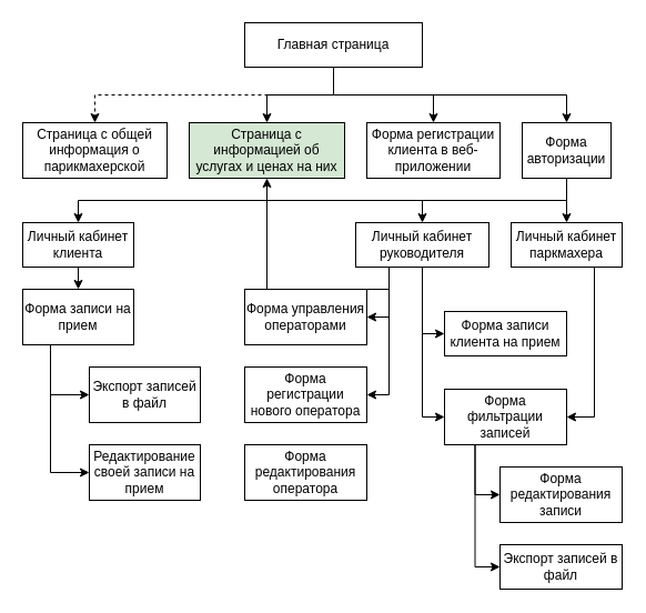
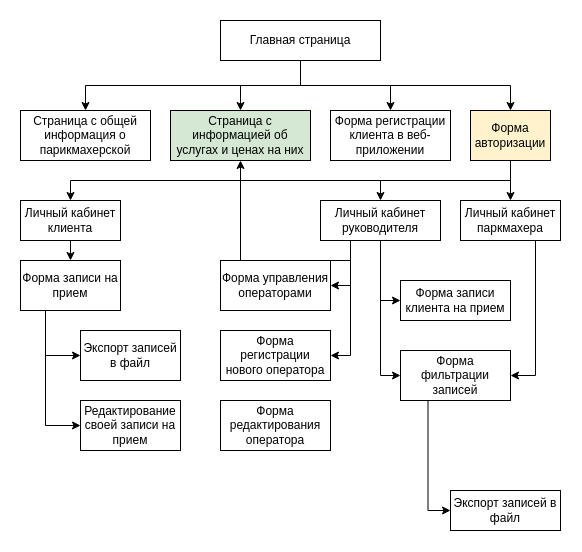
- <mxCell id="2" style="edgeStyle=orthogonalEdgeStyle;rounded=0;orthogonalLoop=1;jettySize=auto;html=1;exitX=0.5;exitY=1;exitDx=0;exitDy=0;dashed=1;" parent="1" source="6" target="7" edge="1"><mxGeometry relative="1" as="geometry" /></mxCell>
+ <mxCell id="2" style="edgeStyle=orthogonalEdgeStyle;rounded=0;orthogonalLoop=1;jettySize=auto;html=1;exitX=0.5;exitY=1;exitDx=0;exitDy=0;" parent="1" source="6" target="7" edge="1"><mxGeometry relative="1" as="geometry" /></mxCell>
- <mxCell id="13" value="Форма авторизации" style="rounded=0;whiteSpace=wrap;html=1;" parent="1" vertex="1"><mxGeometry x="470" y="110" width="80" height="50" as="geometry" /></mxCell>
+ <mxCell id="13" value="Форма авторизации" style="rounded=0;whiteSpace=wrap;html=1;fillColor=#fff2cc;" parent="1" vertex="1"><mxGeometry x="470" y="110" width="80" height="50" as="geometry" /></mxCell>
- <mxCell id="35" style="edgeStyle=orthogonalEdgeStyle;rounded=0;orthogonalLoop=1;jettySize=auto;html=1;exitX=0.25;exitY=1;exitDx=0;exitDy=0;entryX=0;entryY=0.5;entryDx=0;entryDy=0;" edge="1" parent="1" source="37" target="29"><mxGeometry relative="1" as="geometry" /></mxCell>
- <mxCell id="29" value="Форма редактирования записи" style="rounded=0;whiteSpace=wrap;html=1;" parent="1" vertex="1"><mxGeometry x="450" y="420" width="110" height="50" as="geometry" /></mxCell>
